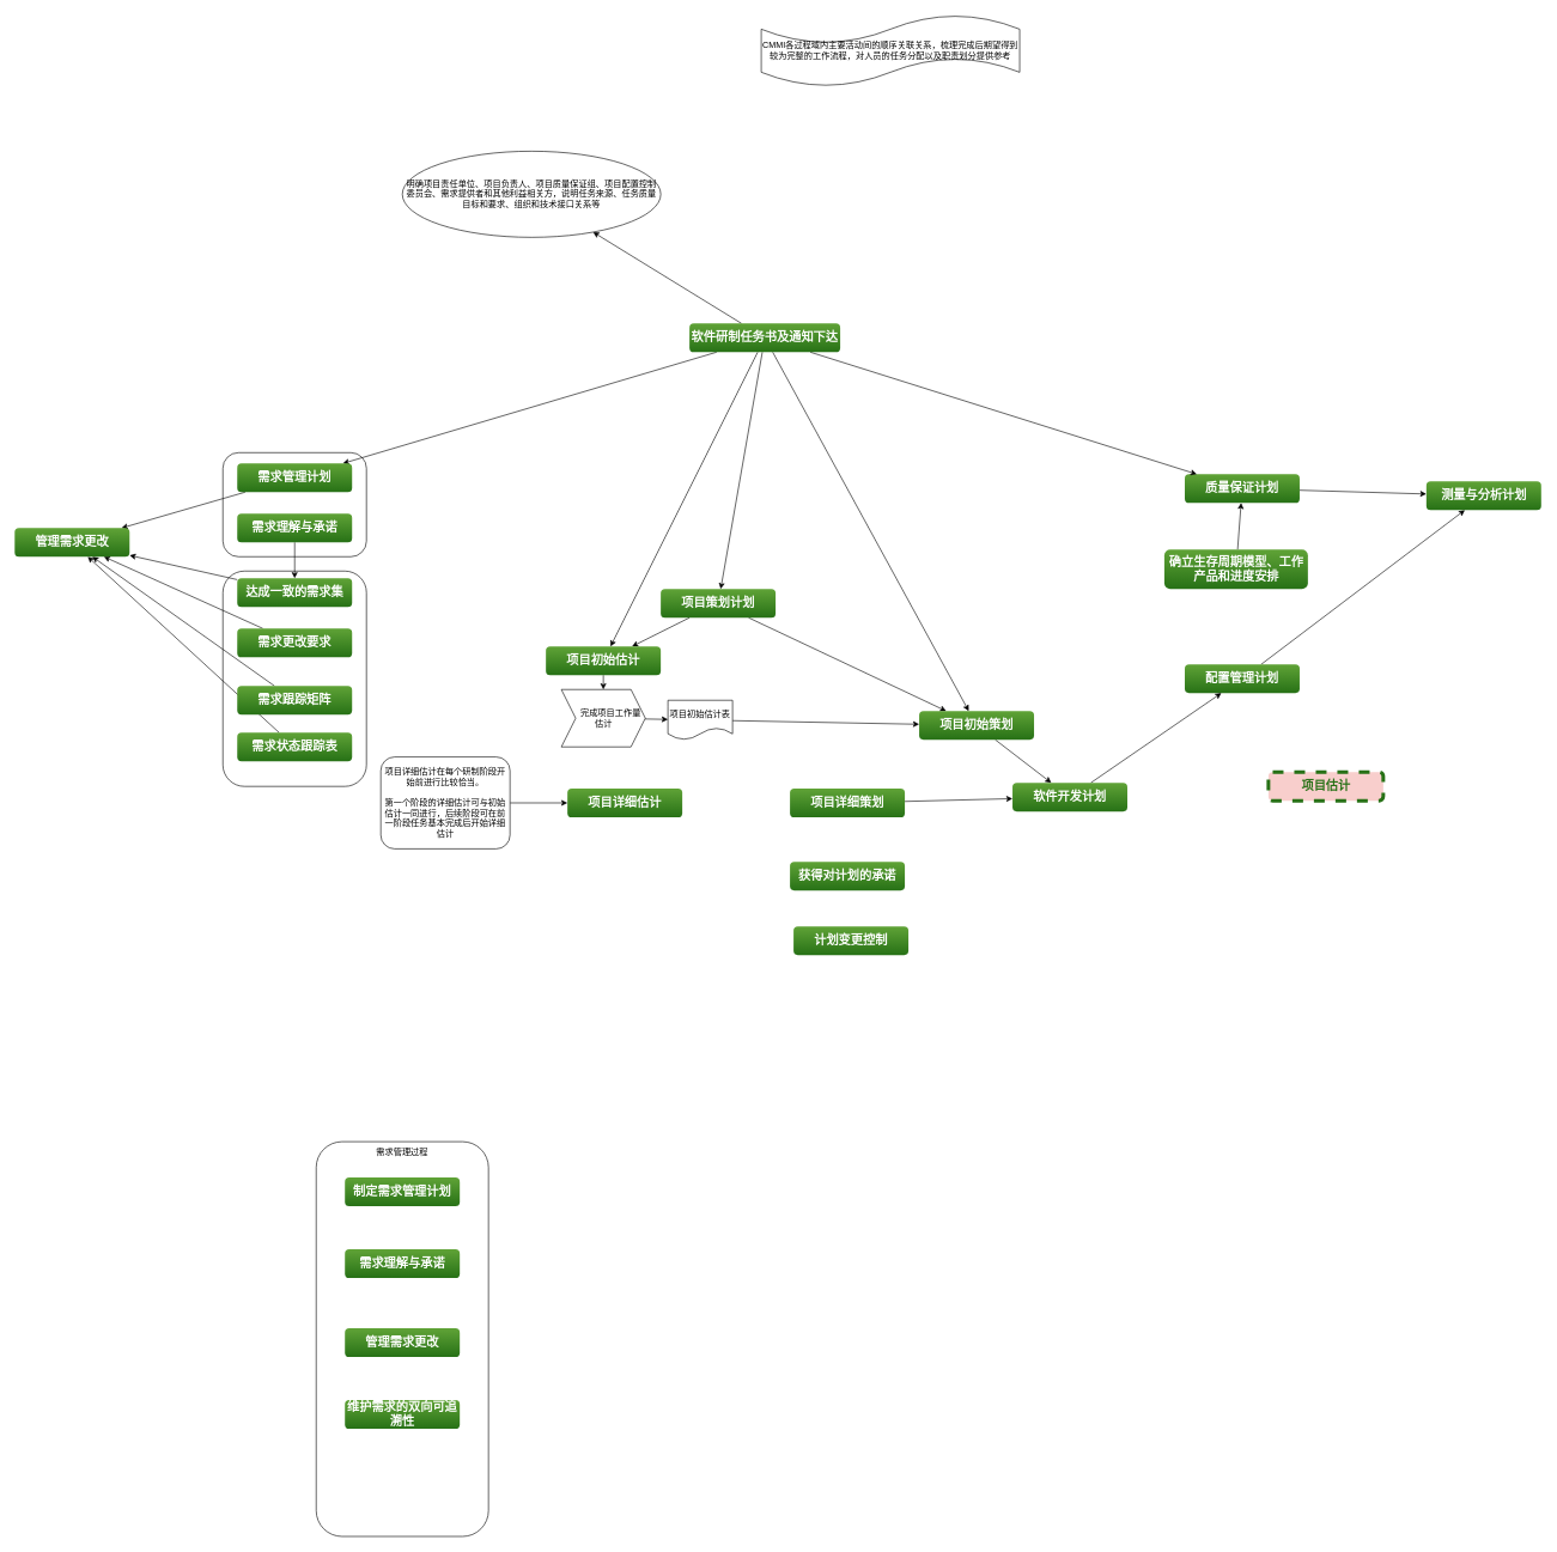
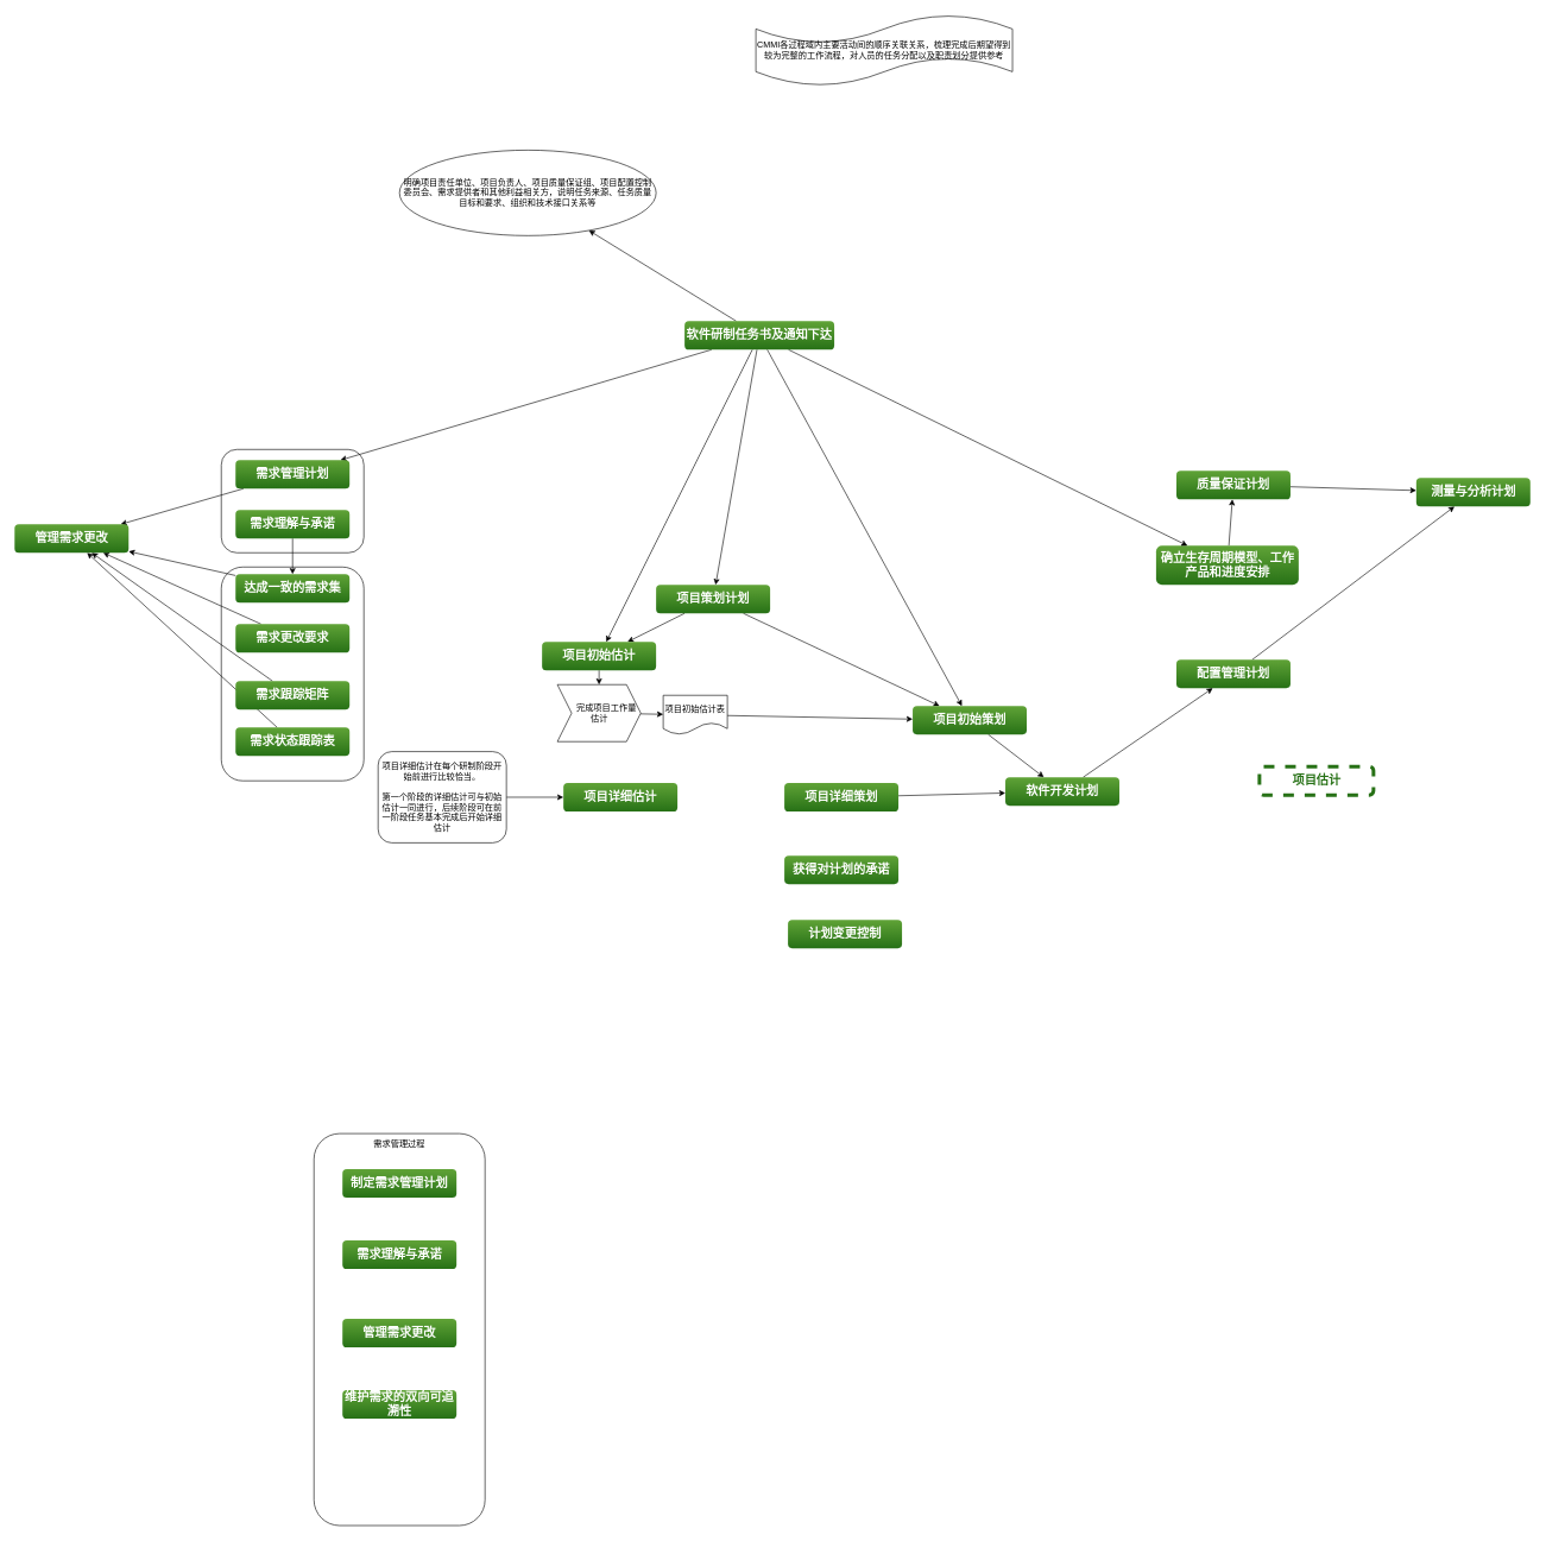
- <mxCell id="11" style="rounded=0;orthogonalLoop=1;jettySize=auto;html=1;" parent="1" source="17" target="8" edge="1"><mxGeometry relative="1" as="geometry" /></mxCell>
+ <mxCell id="11" style="rounded=0;orthogonalLoop=1;jettySize=auto;html=1;" parent="1" source="17" target="10" edge="1"><mxGeometry relative="1" as="geometry" /></mxCell>
- <mxCell id="18" value="&lt;font color=&quot;#277116&quot;&gt;项目估计&lt;/font&gt;" style="rounded=1;whiteSpace=wrap;html=1;fontSize=17;fontStyle=1;strokeWidth=5;dashed=1;strokeColor=#277116;fillColor=#f8cecc;" parent="1" vertex="1"><mxGeometry x="1766.5" y="1075" width="160" height="40" as="geometry" /></mxCell>
+ <mxCell id="18" value="&lt;font color=&quot;#277116&quot;&gt;项目估计&lt;/font&gt;" style="rounded=1;whiteSpace=wrap;html=1;fontSize=17;fontStyle=1;strokeWidth=5;dashed=1;strokeColor=#277116;" parent="1" vertex="1"><mxGeometry x="1766.5" y="1075" width="160" height="40" as="geometry" /></mxCell>
